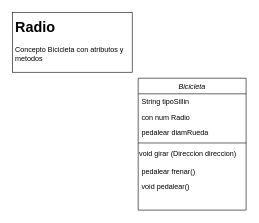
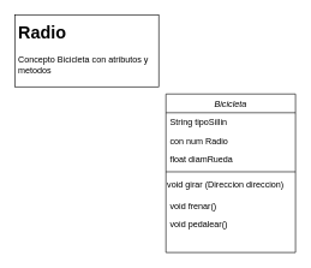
- <mxCell id="5" value="pedalear diamRueda" style="text;align=left;verticalAlign=top;spacingLeft=4;spacingRight=4;overflow=hidden;rotatable=0;points=[[0,0.5],[1,0.5]];portConstraint=eastwest;" parent="2" vertex="1"><mxGeometry y="78" width="180" height="26" as="geometry" /></mxCell>
+ <mxCell id="5" value="float diamRueda" style="text;align=left;verticalAlign=top;spacingLeft=4;spacingRight=4;overflow=hidden;rotatable=0;points=[[0,0.5],[1,0.5]];portConstraint=eastwest;" parent="2" vertex="1"><mxGeometry y="78" width="180" height="26" as="geometry" /></mxCell>
- <mxCell id="8" value="pedalear frenar()" style="text;align=left;verticalAlign=top;spacingLeft=4;spacingRight=4;overflow=hidden;rotatable=0;points=[[0,0.5],[1,0.5]];portConstraint=eastwest;" parent="2" vertex="1"><mxGeometry y="142" width="180" height="26" as="geometry" /></mxCell>
+ <mxCell id="8" value="void frenar()" style="text;align=left;verticalAlign=top;spacingLeft=4;spacingRight=4;overflow=hidden;rotatable=0;points=[[0,0.5],[1,0.5]];portConstraint=eastwest;" parent="2" vertex="1"><mxGeometry y="142" width="180" height="26" as="geometry" /></mxCell>
